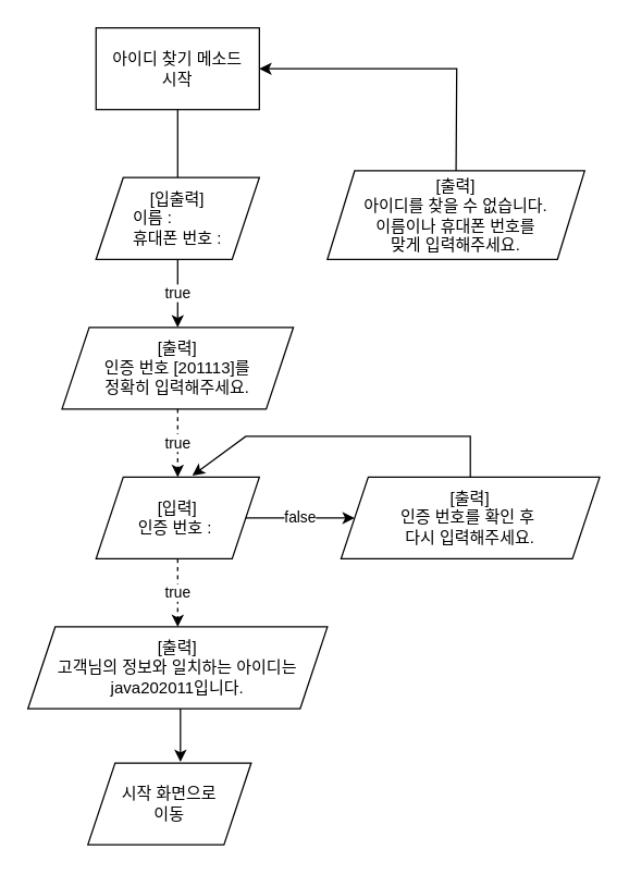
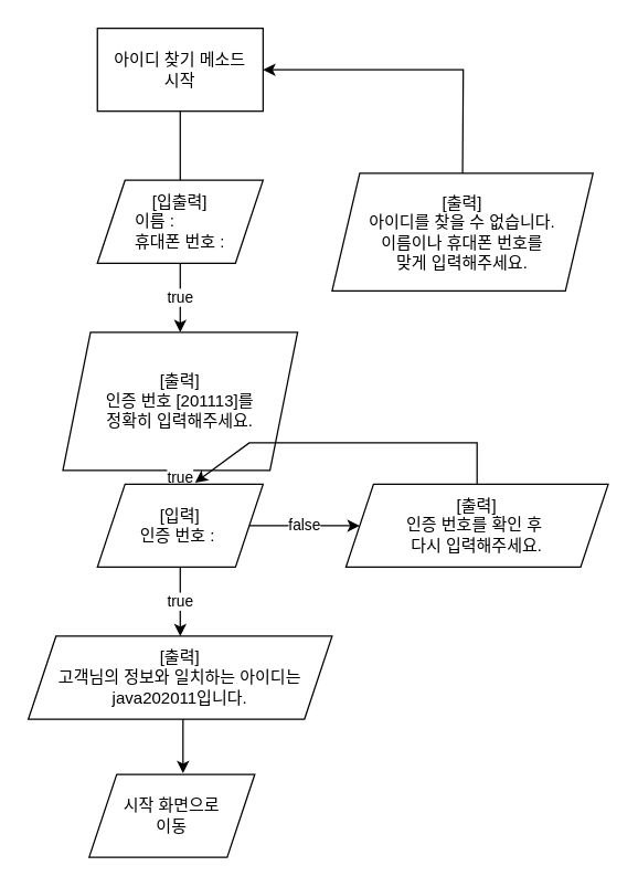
- <mxCell id="7" value="[출력]&lt;br&gt;아이디를 찾을 수 없습니다.&lt;br&gt;이름이나 휴대폰 번호를 &lt;br&gt;맞게&amp;nbsp;입력해주세요." style="shape=parallelogram;perimeter=parallelogramPerimeter;whiteSpace=wrap;html=1;fixedSize=1;" vertex="1" parent="1"><mxGeometry x="240" y="125" width="189" height="65" as="geometry" /></mxCell>
+ <mxCell id="7" value="[출력]&lt;br&gt;아이디를 찾을 수 없습니다.&lt;br&gt;이름이나 휴대폰 번호를 &lt;br&gt;맞게&amp;nbsp;입력해주세요." style="shape=parallelogram;perimeter=parallelogramPerimeter;whiteSpace=wrap;html=1;fixedSize=1;" vertex="1" parent="1"><mxGeometry x="240" y="125" width="189" height="85" as="geometry" /></mxCell>
- <mxCell id="8" value="[출력]&lt;br&gt;인증 번호 [201113]를&lt;br&gt;정확히 입력해주세요." style="shape=parallelogram;perimeter=parallelogramPerimeter;whiteSpace=wrap;html=1;fixedSize=1;" vertex="1" parent="1"><mxGeometry x="45" y="240" width="170" height="60" as="geometry" /></mxCell>
+ <mxCell id="8" value="[출력]&lt;br&gt;인증 번호 [201113]를&lt;br&gt;정확히 입력해주세요." style="shape=parallelogram;perimeter=parallelogramPerimeter;whiteSpace=wrap;html=1;fixedSize=1;" vertex="1" parent="1"><mxGeometry x="45" y="240" width="170" height="100" as="geometry" /></mxCell>
- <mxCell id="14" value="true" style="endArrow=classic;html=1;entryX=0.5;entryY=0;entryDx=0;entryDy=0;exitX=0.5;exitY=1;exitDx=0;exitDy=0;dashed=1;" edge="1" parent="1" source="10" target="15"><mxGeometry width="50" height="50" relative="1" as="geometry"><mxPoint x="122" y="411" as="sourcePoint" /><mxPoint x="130" y="460" as="targetPoint" /></mxGeometry></mxCell>
+ <mxCell id="14" value="true" style="endArrow=classic;html=1;entryX=0.5;entryY=0;entryDx=0;entryDy=0;exitX=0.5;exitY=1;exitDx=0;exitDy=0;" edge="1" parent="1" source="10" target="15"><mxGeometry width="50" height="50" relative="1" as="geometry"><mxPoint x="122" y="411" as="sourcePoint" /><mxPoint x="130" y="460" as="targetPoint" /></mxGeometry></mxCell>
